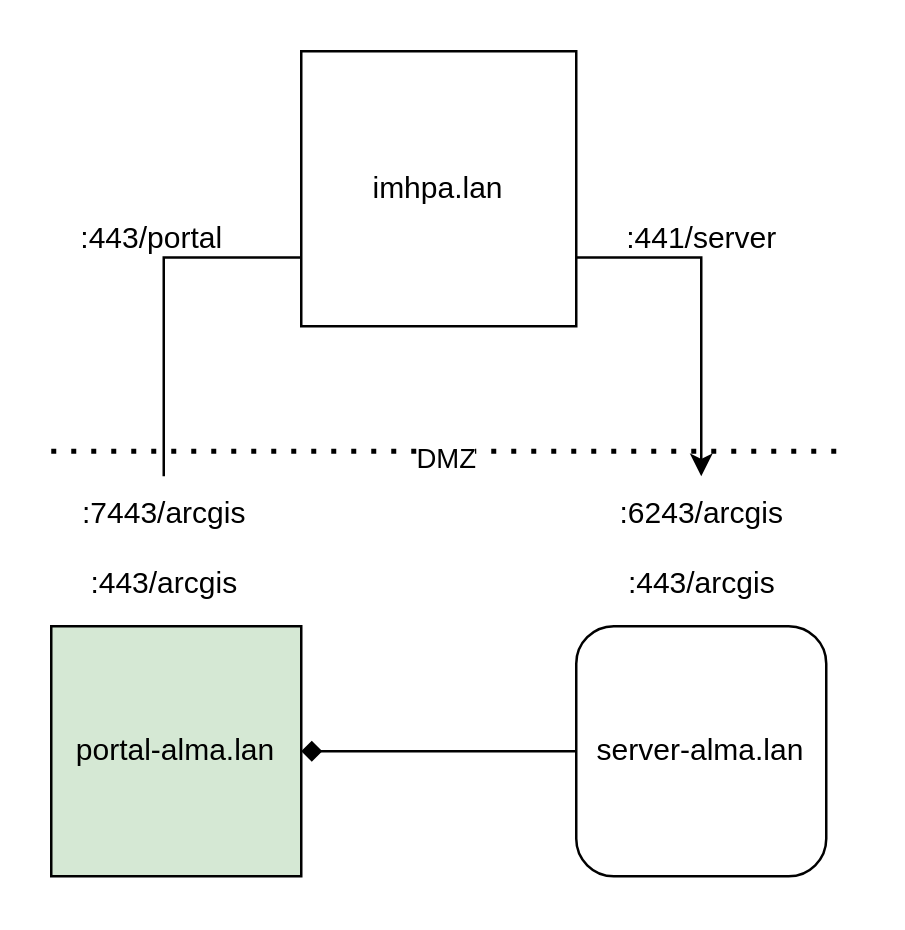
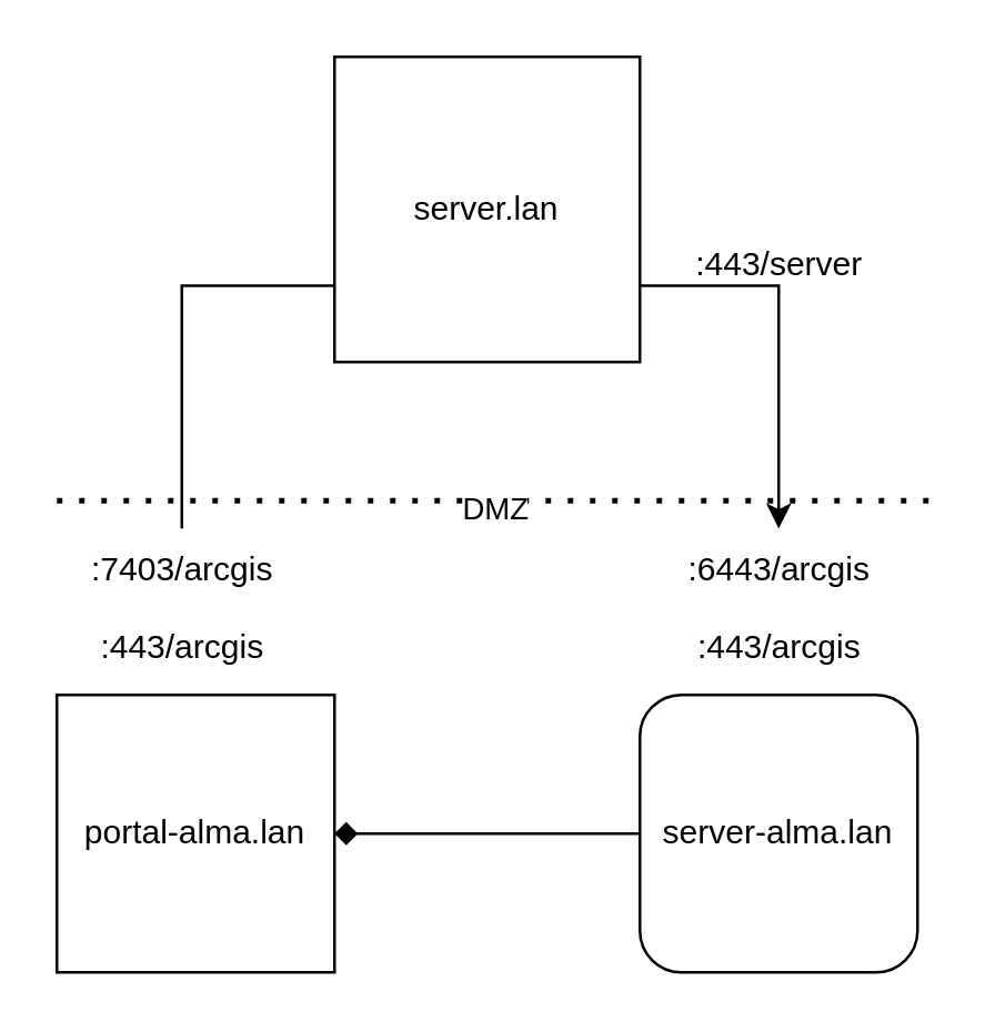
- <mxCell id="13" value="imhpa.lan" style="whiteSpace=wrap;html=1;aspect=fixed;" vertex="1" parent="1"><mxGeometry x="120" y="20" width="110" height="110" as="geometry" /></mxCell>
+ <mxCell id="13" value="server.lan" style="whiteSpace=wrap;html=1;aspect=fixed;" vertex="1" parent="1"><mxGeometry x="120" y="20" width="110" height="110" as="geometry" /></mxCell>
- <mxCell id="15" value=":443/portal" style="text;html=1;align=center;verticalAlign=middle;resizable=0;points=[];autosize=1;strokeColor=none;fillColor=none;" vertex="1" parent="1"><mxGeometry x="20" y="80" width="80" height="30" as="geometry" /></mxCell>
- <mxCell id="14" value=":441/server" style="text;html=1;align=center;verticalAlign=middle;resizable=0;points=[];autosize=1;strokeColor=none;fillColor=none;" vertex="1" parent="1"><mxGeometry x="240" y="80" width="80" height="30" as="geometry" /></mxCell>
+ <mxCell id="14" value=":443/server" style="text;html=1;align=center;verticalAlign=middle;resizable=0;points=[];autosize=1;strokeColor=none;fillColor=none;" vertex="1" parent="1"><mxGeometry x="240" y="80" width="80" height="30" as="geometry" /></mxCell>
- <mxCell id="5" value=":7443/arcgis" style="text;html=1;align=center;verticalAlign=middle;resizable=0;points=[];autosize=1;strokeColor=none;fillColor=none;" vertex="1" parent="1"><mxGeometry x="20" y="190" width="90" height="30" as="geometry" /></mxCell>
+ <mxCell id="5" value=":7403/arcgis" style="text;html=1;align=center;verticalAlign=middle;resizable=0;points=[];autosize=1;strokeColor=none;fillColor=none;" vertex="1" parent="1"><mxGeometry x="20" y="190" width="90" height="30" as="geometry" /></mxCell>
- <mxCell id="6" value=":6243/arcgis" style="text;html=1;align=center;verticalAlign=middle;resizable=0;points=[];autosize=1;strokeColor=none;fillColor=none;" vertex="1" parent="1"><mxGeometry x="235" y="190" width="90" height="30" as="geometry" /></mxCell>
+ <mxCell id="6" value=":6443/arcgis" style="text;html=1;align=center;verticalAlign=middle;resizable=0;points=[];autosize=1;strokeColor=none;fillColor=none;" vertex="1" parent="1"><mxGeometry x="235" y="190" width="90" height="30" as="geometry" /></mxCell>
- <mxCell id="2" value="portal-alma.lan" style="whiteSpace=wrap;html=1;aspect=fixed;fillColor=#d5e8d4;" vertex="1" parent="1"><mxGeometry x="20" y="250" width="100" height="100" as="geometry" /></mxCell>
+ <mxCell id="2" value="portal-alma.lan" style="whiteSpace=wrap;html=1;aspect=fixed;" vertex="1" parent="1"><mxGeometry x="20" y="250" width="100" height="100" as="geometry" /></mxCell>
